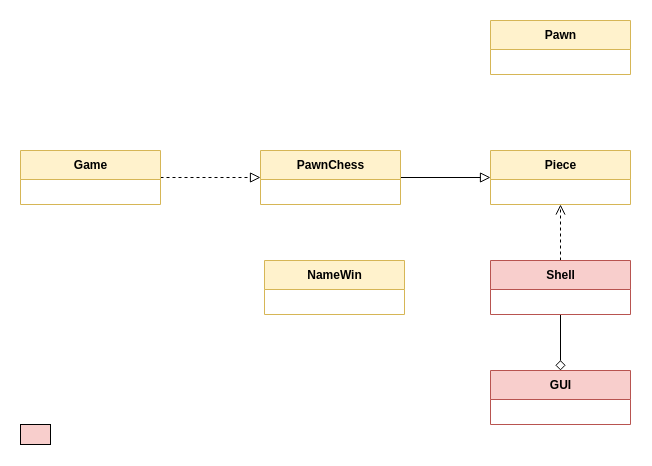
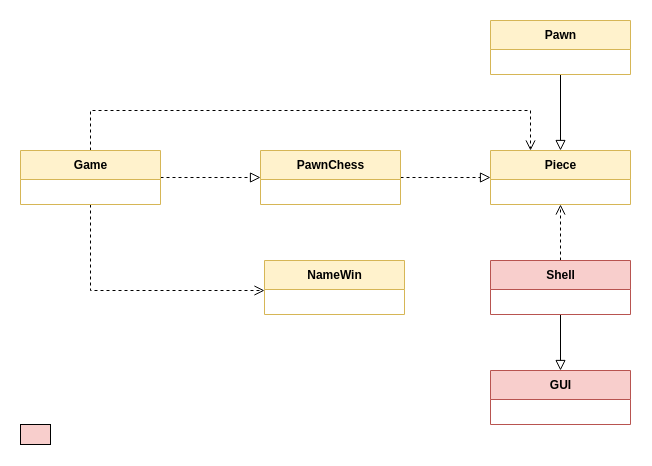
+ <mxCell id="11" style="edgeStyle=orthogonalEdgeStyle;rounded=0;orthogonalLoop=1;jettySize=auto;html=1;startArrow=none;startFill=0;endArrow=block;endFill=0;startSize=8;endSize=8;strokeWidth=1;entryX=0.5;entryY=0;entryDx=0;entryDy=0;" parent="1" source="12" target="22" edge="1"><mxGeometry relative="1" as="geometry"><mxPoint x="560" y="144.5" as="targetPoint" /></mxGeometry></mxCell>
+ <mxCell id="4" style="edgeStyle=orthogonalEdgeStyle;rounded=0;orthogonalLoop=1;jettySize=auto;html=1;endArrow=open;endFill=0;dashed=1;endSize=8;" edge="1" parent="1" source="5" target="22"><mxGeometry relative="1" as="geometry"><Array as="points"><mxPoint x="90" y="110" /><mxPoint x="530" y="110" /></Array></mxGeometry></mxCell>
- <mxCell id="14" style="edgeStyle=orthogonalEdgeStyle;rounded=0;orthogonalLoop=1;jettySize=auto;html=1;startArrow=none;startFill=0;endArrow=block;endFill=0;startSize=8;endSize=8;strokeWidth=1;" parent="1" source="15" target="22" edge="1"><mxGeometry relative="1" as="geometry"><mxPoint x="490" y="177" as="targetPoint" /><Array as="points" /></mxGeometry></mxCell>
+ <mxCell id="14" style="edgeStyle=orthogonalEdgeStyle;rounded=0;orthogonalLoop=1;jettySize=auto;html=1;startArrow=none;startFill=0;endArrow=block;endFill=0;startSize=8;endSize=8;strokeWidth=1;dashed=1;" parent="1" source="15" target="22" edge="1"><mxGeometry relative="1" as="geometry"><mxPoint x="490" y="177" as="targetPoint" /><Array as="points" /></mxGeometry></mxCell>
+ <mxCell id="3" style="edgeStyle=orthogonalEdgeStyle;rounded=0;orthogonalLoop=1;jettySize=auto;html=1;startArrow=none;startFill=0;endArrow=open;endFill=0;startSize=8;endSize=8;strokeWidth=1;dashed=1;" parent="1" source="5" target="9" edge="1"><mxGeometry relative="1" as="geometry"><Array as="points"><mxPoint x="90" y="290" /></Array></mxGeometry></mxCell>
- <mxCell id="18" style="edgeStyle=orthogonalEdgeStyle;rounded=0;orthogonalLoop=1;jettySize=auto;html=1;startArrow=none;startFill=0;endArrow=diamond;endFill=0;startSize=8;endSize=8;strokeWidth=1;" parent="1" source="19" target="7" edge="1"><mxGeometry relative="1" as="geometry"><Array as="points"><mxPoint x="560" y="360" /></Array></mxGeometry></mxCell>
+ <mxCell id="18" style="edgeStyle=orthogonalEdgeStyle;rounded=0;orthogonalLoop=1;jettySize=auto;html=1;startArrow=none;startFill=0;endArrow=block;endFill=0;startSize=8;endSize=8;strokeWidth=1;" parent="1" source="19" target="7" edge="1"><mxGeometry relative="1" as="geometry"><Array as="points"><mxPoint x="560" y="360" /></Array></mxGeometry></mxCell>
